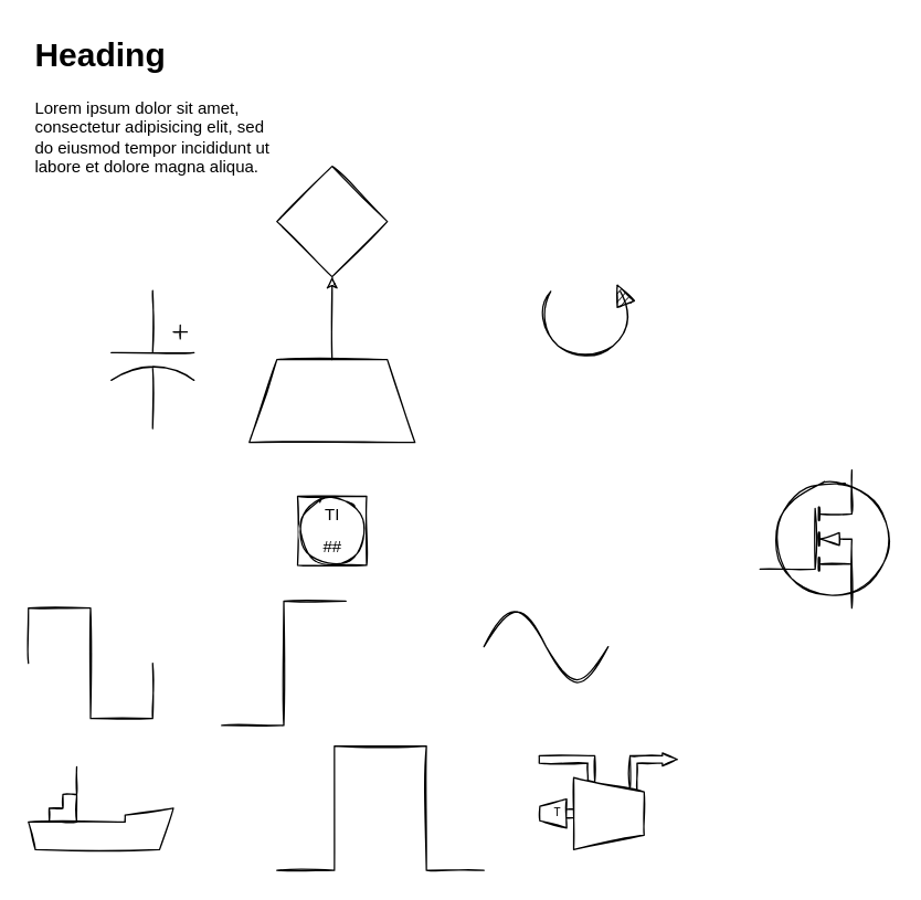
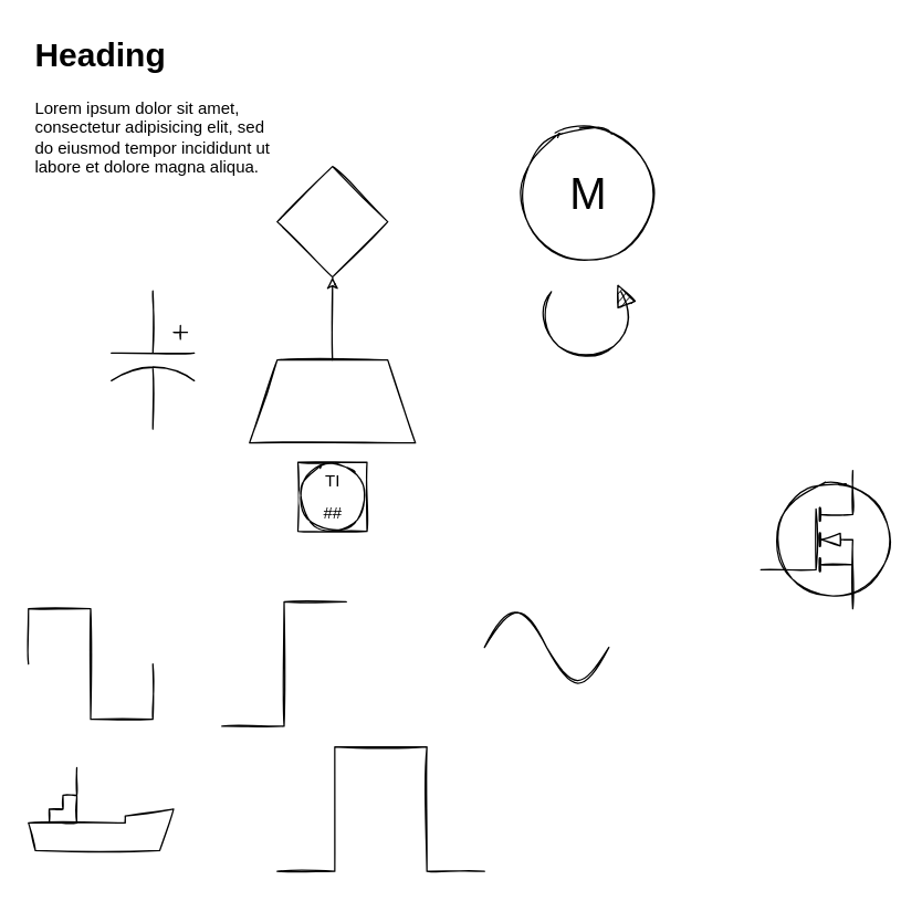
+ <mxCell id="13" value="M" style="verticalLabelPosition=middle;shadow=0;dashed=0;align=center;html=1;verticalAlign=middle;strokeWidth=1;shape=ellipse;fontSize=32;perimeter=ellipsePerimeter;sketch=1;" vertex="1" parent="1"><mxGeometry x="374.5" y="90" width="100" height="100" as="geometry" /></mxCell>
- <mxCell id="6" value="&lt;table cellpadding=&quot;4&quot; cellspacing=&quot;0&quot; border=&quot;0&quot; style=&quot;font-size:1em;width:100%;height:100%;&quot;&gt;&lt;tr&gt;&lt;td&gt;TI&lt;/td&gt;&lt;/tr&gt;&lt;tr&gt;&lt;td&gt;##&lt;/td&gt;&lt;/table&gt; " style="html=1;outlineConnect=0;align=center;dashed=0;aspect=fixed;shape=mxgraph.pid2inst.sharedCont;mounting=field;sketch=1;" parent="1" vertex="1"><mxGeometry x="215" y="359" width="50" height="50" as="geometry" /></mxCell>
+ <mxCell id="6" value="&lt;table cellpadding=&quot;4&quot; cellspacing=&quot;0&quot; border=&quot;0&quot; style=&quot;font-size:1em;width:100%;height:100%;&quot;&gt;&lt;tr&gt;&lt;td&gt;TI&lt;/td&gt;&lt;/tr&gt;&lt;tr&gt;&lt;td&gt;##&lt;/td&gt;&lt;/table&gt; " style="html=1;outlineConnect=0;align=center;dashed=0;aspect=fixed;shape=mxgraph.pid2inst.sharedCont;mounting=field;sketch=1;" parent="1" vertex="1"><mxGeometry x="215" y="334" width="50" height="50" as="geometry" /></mxCell>
- <mxCell id="15" value="&lt;table cellpadding=&quot;0&quot; cellspacing=&quot;0&quot; style=&quot;width:100%;height:100%;&quot;&gt;&lt;tr style=&quot;height:25%;&quot;&gt;&lt;td&gt;&lt;/td&gt;&lt;/tr&gt;&lt;tr style=&quot;height:75%;&quot;&gt;&lt;td align=&quot;left&quot; style=&quot;padding-left:11%;width:100%&quot;&gt;T&lt;/td&gt;&lt;/tr&gt;&lt;/table&gt;" style="shape=mxgraph.pid.compressors.centrifugal_compressor_-_turbine_driven;dashed=0;fontSize=8;html=1;overflow=fill;sketch=1;" vertex="1" parent="1"><mxGeometry x="390" y="545" width="100" height="70" as="geometry" /></mxCell>
